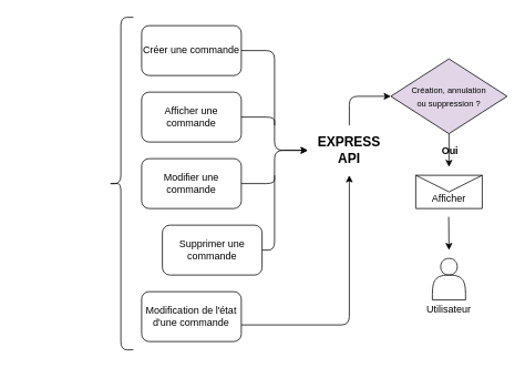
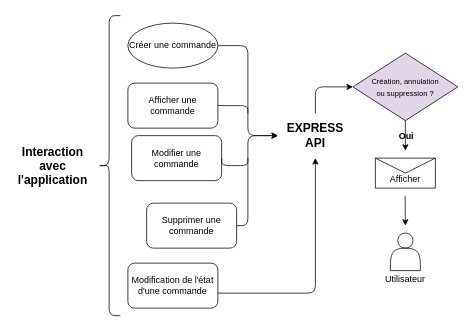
- <mxCell id="2" value="Créer une commande" style="rounded=1;whiteSpace=wrap;html=1;" parent="1" vertex="1"><mxGeometry x="170" y="30" width="120" height="60" as="geometry" /></mxCell>
+ <mxCell id="2" value="Créer une commande" style="ellipse;whiteSpace=wrap;html=1;" parent="1" vertex="1"><mxGeometry x="170" y="30" width="120" height="60" as="geometry" /></mxCell>
+ <mxCell id="13" value="&lt;b&gt;&lt;font style=&quot;font-size: 16px&quot;&gt;Interaction avec l'application&lt;br&gt;&lt;/font&gt;&lt;/b&gt;" style="text;html=1;strokeColor=none;fillColor=none;align=center;verticalAlign=middle;whiteSpace=wrap;rounded=0;" parent="1" vertex="1"><mxGeometry x="20" y="190" width="100" height="60" as="geometry" /></mxCell>
- <mxCell id="3" value="Modifier une commande" style="rounded=1;whiteSpace=wrap;html=1;" parent="1" vertex="1"><mxGeometry x="170" y="190" width="120" height="60" as="geometry" /></mxCell>
+ <mxCell id="3" value="Modifier une commande" style="rounded=1;whiteSpace=wrap;html=1;" parent="1" vertex="1"><mxGeometry x="175" y="180" width="120" height="60" as="geometry" /></mxCell>
